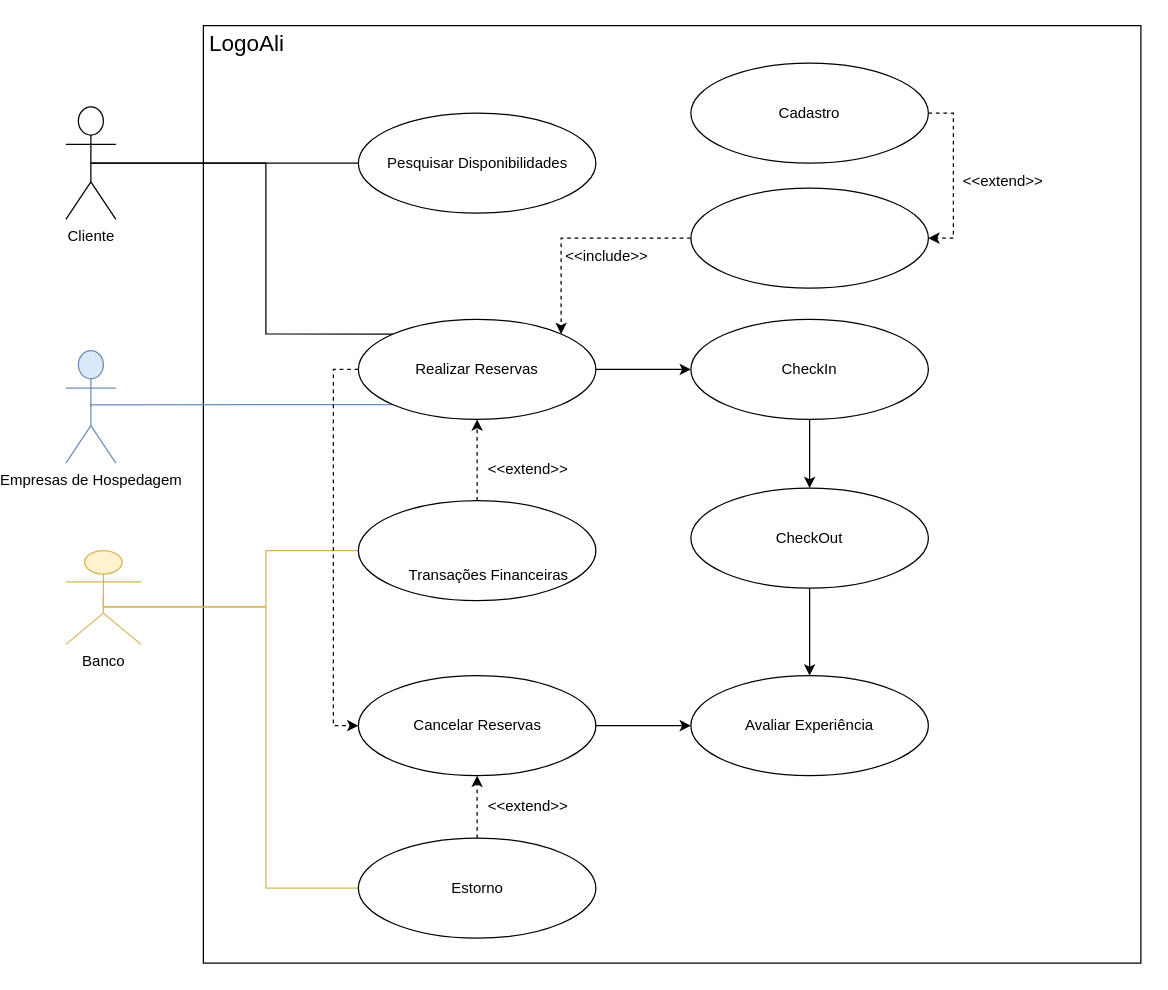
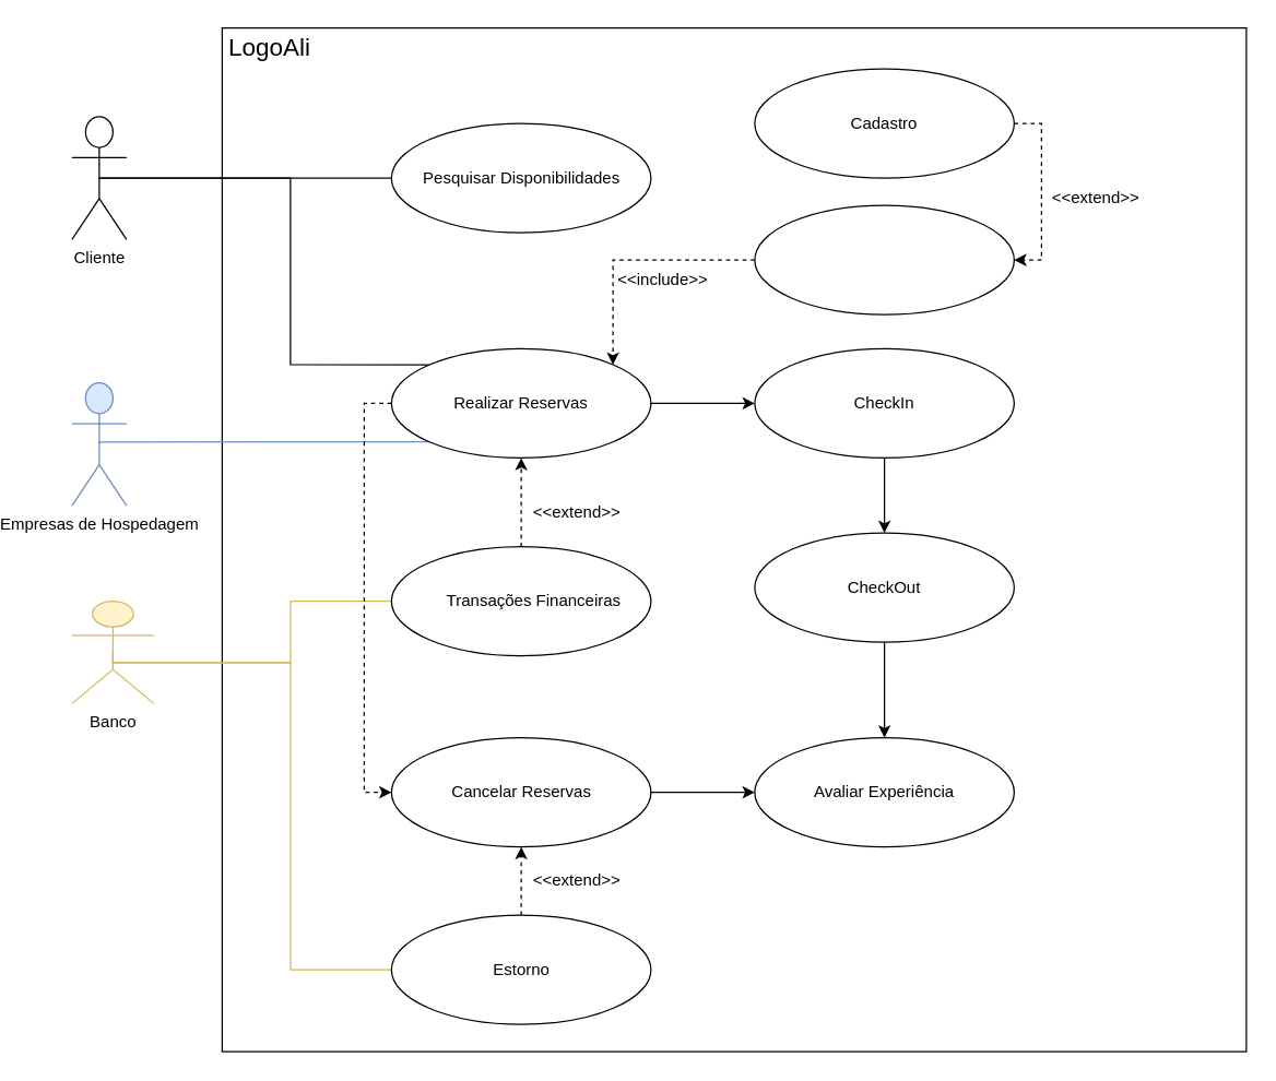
- <mxCell id="37" value="Transações Financeiras" style="text;html=1;align=center;verticalAlign=middle;whiteSpace=wrap;rounded=0;" vertex="1" parent="1"><mxGeometry x="290.38" y="445" width="137.25" height="30" as="geometry" /></mxCell>
+ <mxCell id="37" value="Transações Financeiras" style="text;html=1;align=center;verticalAlign=middle;whiteSpace=wrap;rounded=0;" vertex="1" parent="1"><mxGeometry x="290.38" y="425" width="137.25" height="30" as="geometry" /></mxCell>
